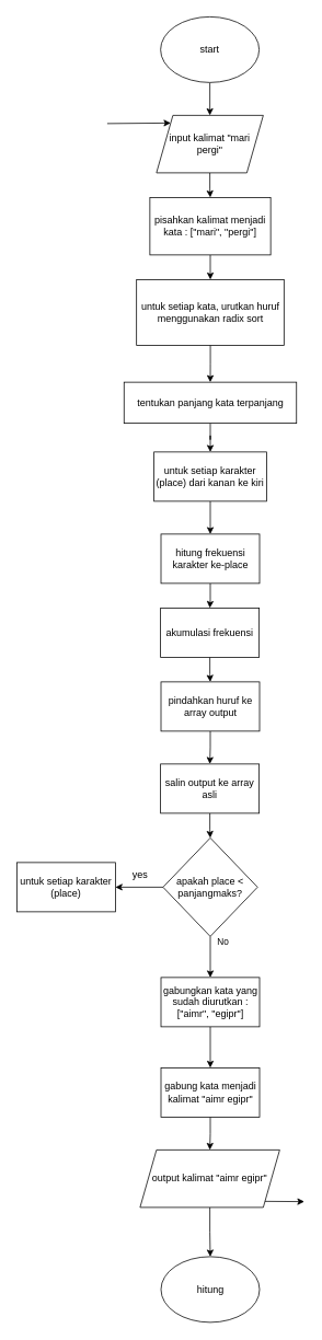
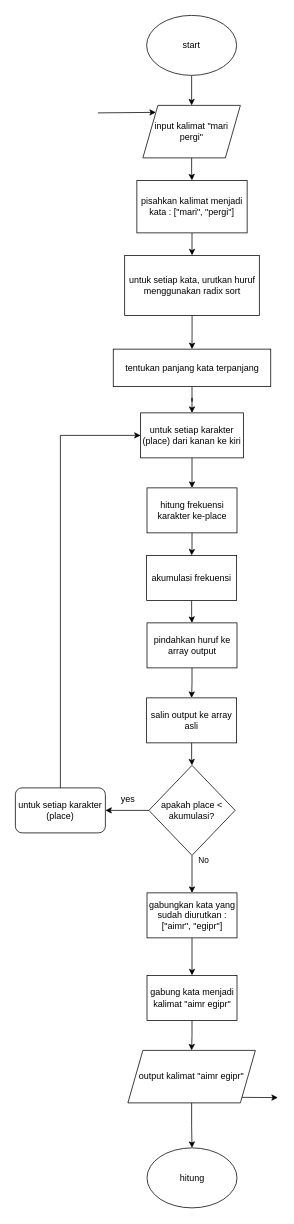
+ <mxCell id="31" style="edgeStyle=orthogonalEdgeStyle;rounded=0;orthogonalLoop=1;jettySize=auto;html=1;entryX=0;entryY=0.5;entryDx=0;entryDy=0;" edge="1" parent="1" source="32" target="11"><mxGeometry relative="1" as="geometry"><Array as="points"><mxPoint x="80" y="580" /></Array></mxGeometry></mxCell>
- <mxCell id="32" value="untuk setiap karakter (place)" style="whiteSpace=wrap;html=1;" vertex="1" parent="1"><mxGeometry x="20" y="1050" width="120" height="60" as="geometry" /></mxCell>
+ <mxCell id="32" value="untuk setiap karakter (place)" style="whiteSpace=wrap;html=1;rounded=1;" vertex="1" parent="1"><mxGeometry x="20" y="1050" width="120" height="60" as="geometry" /></mxCell>
- <mxCell id="30" value="apakah place &amp;lt; panjangmaks?" style="rhombus;whiteSpace=wrap;html=1;" vertex="1" parent="1"><mxGeometry x="198" y="1020" width="115" height="120" as="geometry" /></mxCell>
+ <mxCell id="30" value="apakah place &amp;lt; akumulasi?" style="rhombus;whiteSpace=wrap;html=1;" vertex="1" parent="1"><mxGeometry x="198" y="1020" width="115" height="120" as="geometry" /></mxCell>
